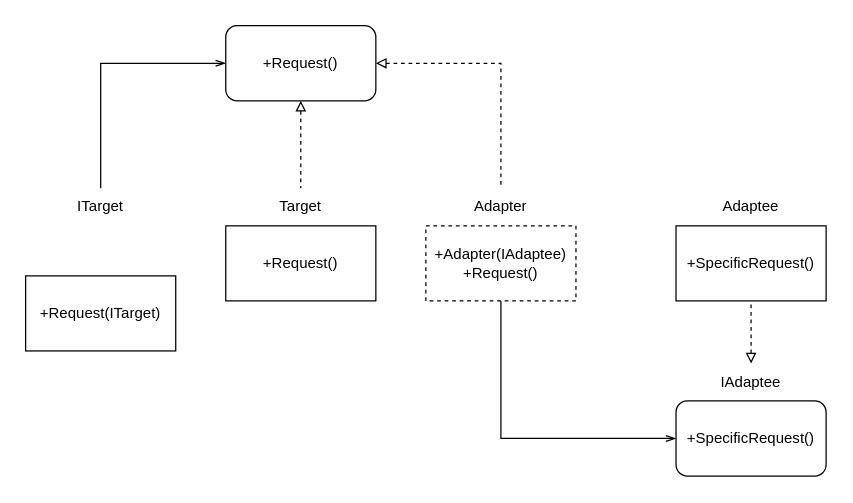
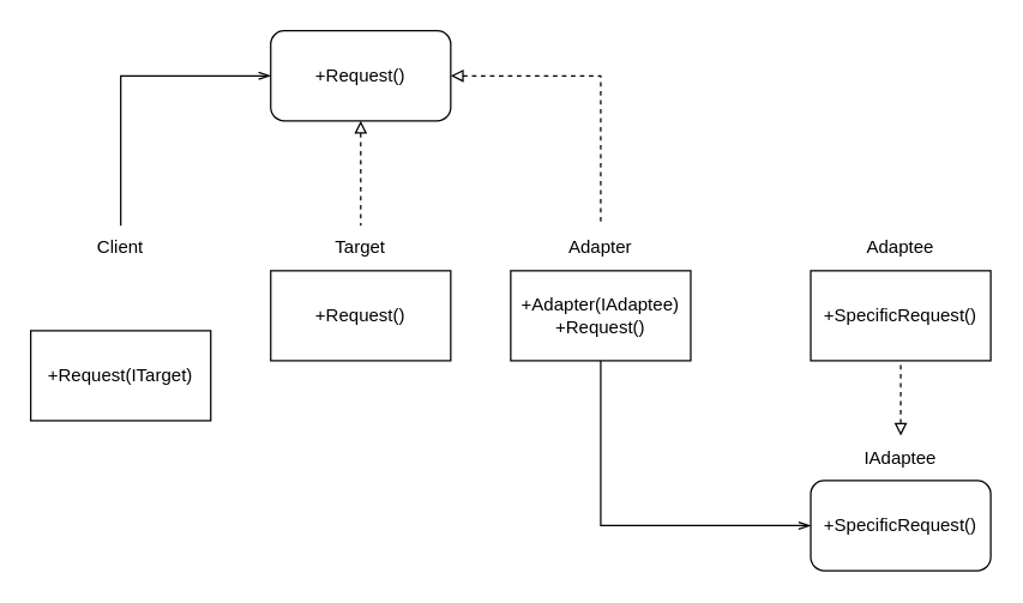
- <mxCell id="7" value="ITarget" style="text;html=1;strokeColor=none;fillColor=none;align=center;verticalAlign=middle;whiteSpace=wrap;rounded=0;" vertex="1" parent="1"><mxGeometry x="50" y="150" width="60" height="30" as="geometry" /></mxCell>
+ <mxCell id="7" value="Client" style="text;html=1;strokeColor=none;fillColor=none;align=center;verticalAlign=middle;whiteSpace=wrap;rounded=0;" vertex="1" parent="1"><mxGeometry x="50" y="150" width="60" height="30" as="geometry" /></mxCell>
- <mxCell id="4" value="+Adapter(IAdaptee)&lt;br&gt;+Request()" style="rounded=0;whiteSpace=wrap;html=1;dashed=1;" vertex="1" parent="1"><mxGeometry x="340" y="180" width="120" height="60" as="geometry" /></mxCell>
+ <mxCell id="4" value="+Adapter(IAdaptee)&lt;br&gt;+Request()" style="rounded=0;whiteSpace=wrap;html=1;" vertex="1" parent="1"><mxGeometry x="340" y="180" width="120" height="60" as="geometry" /></mxCell>
